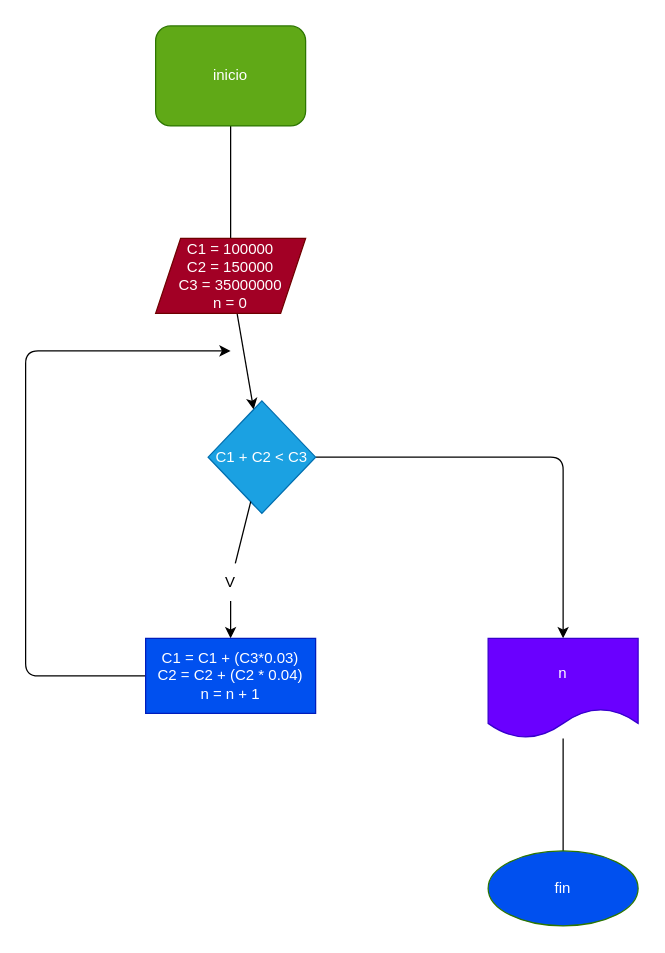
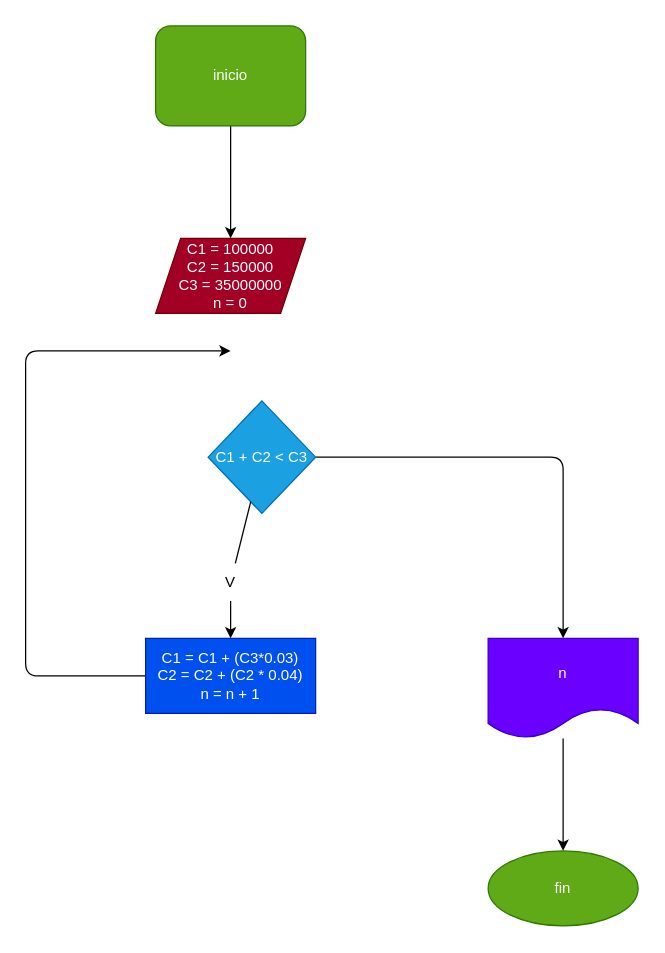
- <mxCell id="2" value="" style="edgeStyle=none;html=1;endArrow=none;" edge="1" parent="1" source="3" target="5"><mxGeometry relative="1" as="geometry" /></mxCell>
+ <mxCell id="2" value="" style="edgeStyle=none;html=1;" edge="1" parent="1" source="3" target="5"><mxGeometry relative="1" as="geometry" /></mxCell>
- <mxCell id="4" value="" style="edgeStyle=none;html=1;" edge="1" parent="1" source="5" target="8"><mxGeometry relative="1" as="geometry" /></mxCell>
- <mxCell id="13" value="" style="edgeStyle=none;html=1;endArrow=none;" edge="1" parent="1" source="14" target="15"><mxGeometry relative="1" as="geometry" /></mxCell>
+ <mxCell id="13" value="" style="edgeStyle=none;html=1;" edge="1" parent="1" source="14" target="15"><mxGeometry relative="1" as="geometry" /></mxCell>
- <mxCell id="15" value="fin" style="ellipse;whiteSpace=wrap;html=1;fillColor=#0050ef;fontColor=#ffffff;strokeColor=#2D7600;" vertex="1" parent="1"><mxGeometry x="390" y="680" width="120" height="60" as="geometry" /></mxCell>
+ <mxCell id="15" value="fin" style="ellipse;whiteSpace=wrap;html=1;fillColor=#60a917;fontColor=#ffffff;strokeColor=#2D7600;" vertex="1" parent="1"><mxGeometry x="390" y="680" width="120" height="60" as="geometry" /></mxCell>
